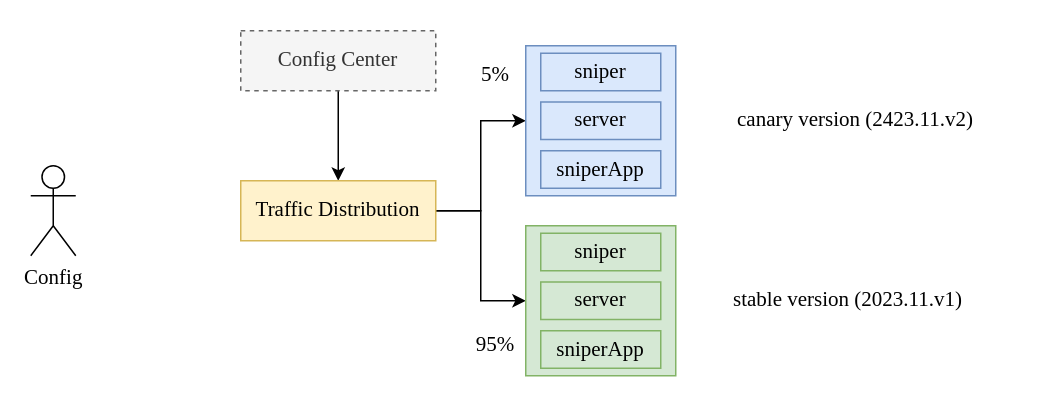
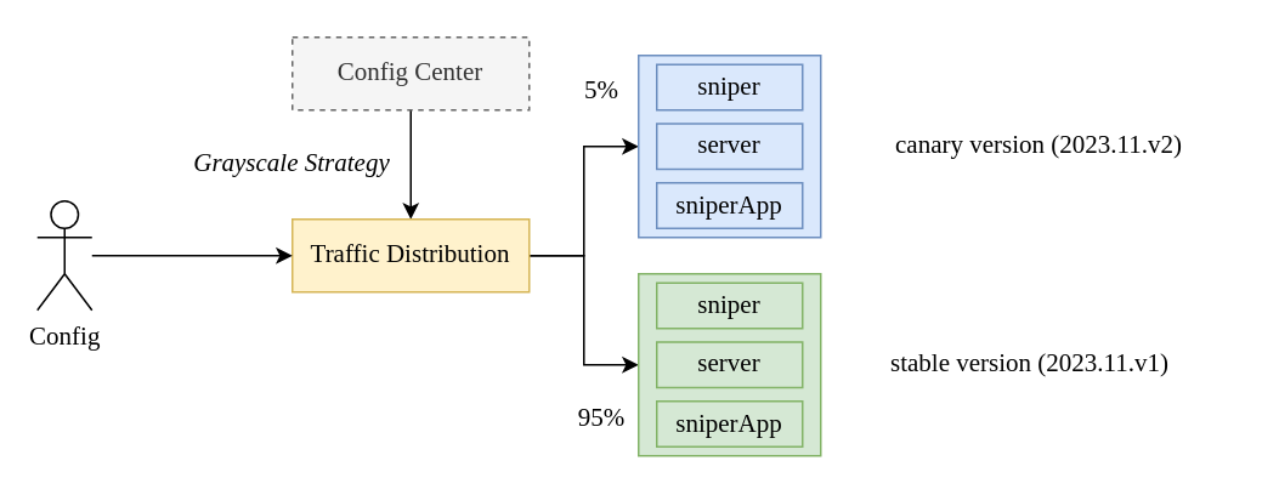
- <mxCell id="20" value="canary version (2423.11.v2)" style="text;html=1;strokeColor=none;fillColor=none;align=center;verticalAlign=middle;whiteSpace=wrap;rounded=0;fontFamily=Monoca;fontSize=14;" parent="1" vertex="1"><mxGeometry x="460" y="70" width="220" height="20" as="geometry" /></mxCell>
+ <mxCell id="20" value="canary version (2023.11.v2)" style="text;html=1;strokeColor=none;fillColor=none;align=center;verticalAlign=middle;whiteSpace=wrap;rounded=0;fontFamily=Monoca;fontSize=14;" parent="1" vertex="1"><mxGeometry x="460" y="70" width="220" height="20" as="geometry" /></mxCell>
+ <mxCell id="11" value="Grayscale Strategy" style="text;html=1;strokeColor=none;fillColor=none;align=center;verticalAlign=middle;whiteSpace=wrap;rounded=0;fontSize=14;fontFamily=Monoca;fontStyle=2" parent="1" vertex="1"><mxGeometry x="90" y="80" width="140" height="20" as="geometry" /></mxCell>
+ <mxCell id="7" style="edgeStyle=orthogonalEdgeStyle;rounded=0;orthogonalLoop=1;jettySize=auto;html=1;fontSize=14;fontFamily=Monoca;" parent="1" source="8" target="6" edge="1"><mxGeometry relative="1" as="geometry" /></mxCell>
